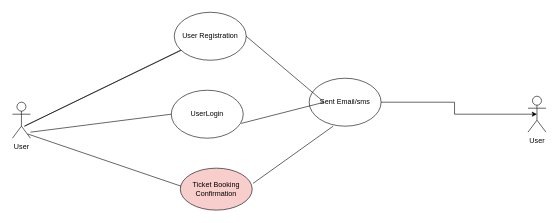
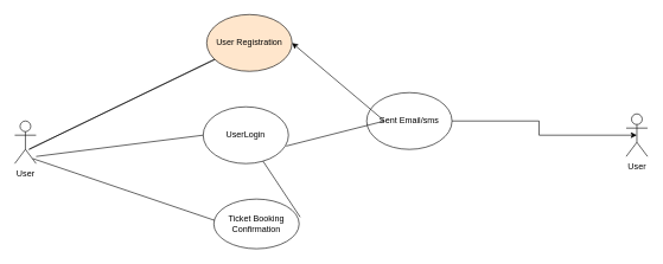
- <mxCell id="3" value="User Registration" style="ellipse;whiteSpace=wrap;html=1;" parent="1" vertex="1"><mxGeometry x="290" y="20" width="120" height="80" as="geometry" /></mxCell>
+ <mxCell id="3" value="User Registration" style="ellipse;whiteSpace=wrap;html=1;fillColor=#ffe6cc;" parent="1" vertex="1"><mxGeometry x="290" y="20" width="120" height="80" as="geometry" /></mxCell>
- <mxCell id="12" value="" style="endArrow=none;html=1;rounded=0;exitX=0.972;exitY=0.692;exitDx=0;exitDy=0;exitPerimeter=0;entryX=1;entryY=0.5;entryDx=0;entryDy=0;" edge="1" parent="1" source="7" target="3"><mxGeometry width="50" height="50" relative="1" as="geometry"><mxPoint x="400" y="230" as="sourcePoint" /><mxPoint x="450" y="180" as="targetPoint" /><Array as="points"><mxPoint x="540" y="170" /></Array></mxGeometry></mxCell>
+ <mxCell id="12" value="" style="endArrow=classic;html=1;rounded=0;exitX=0.972;exitY=0.692;exitDx=0;exitDy=0;exitPerimeter=0;entryX=1;entryY=0.5;entryDx=0;entryDy=0;" edge="1" parent="1" source="7" target="3"><mxGeometry width="50" height="50" relative="1" as="geometry"><mxPoint x="400" y="230" as="sourcePoint" /><mxPoint x="450" y="180" as="targetPoint" /><Array as="points"><mxPoint x="540" y="170" /></Array></mxGeometry></mxCell>
- <mxCell id="13" value="" style="endArrow=none;html=1;rounded=0;entryX=0.333;entryY=1;entryDx=0;entryDy=0;entryPerimeter=0;exitX=1.012;exitY=0.363;exitDx=0;exitDy=0;exitPerimeter=0;" edge="1" parent="1" source="6" target="5"><mxGeometry width="50" height="50" relative="1" as="geometry"><mxPoint x="400" y="230" as="sourcePoint" /><mxPoint x="450" y="180" as="targetPoint" /></mxGeometry></mxCell>
+ <mxCell id="13" value="" style="endArrow=none;html=1;rounded=0;exitX=1.012;exitY=0.363;exitDx=0;exitDy=0;exitPerimeter=0;" edge="1" parent="1" source="6" target="7"><mxGeometry width="50" height="50" relative="1" as="geometry"><mxPoint x="400" y="230" as="sourcePoint" /><mxPoint x="450" y="180" as="targetPoint" /></mxGeometry></mxCell>
- <mxCell id="6" value="Ticket Booking Confirmation" style="ellipse;whiteSpace=wrap;html=1;fillColor=#f8cecc;" parent="1" vertex="1"><mxGeometry x="300" y="280" width="120" height="70" as="geometry" /></mxCell>
+ <mxCell id="6" value="Ticket Booking Confirmation" style="ellipse;whiteSpace=wrap;html=1;" parent="1" vertex="1"><mxGeometry x="300" y="280" width="120" height="70" as="geometry" /></mxCell>
